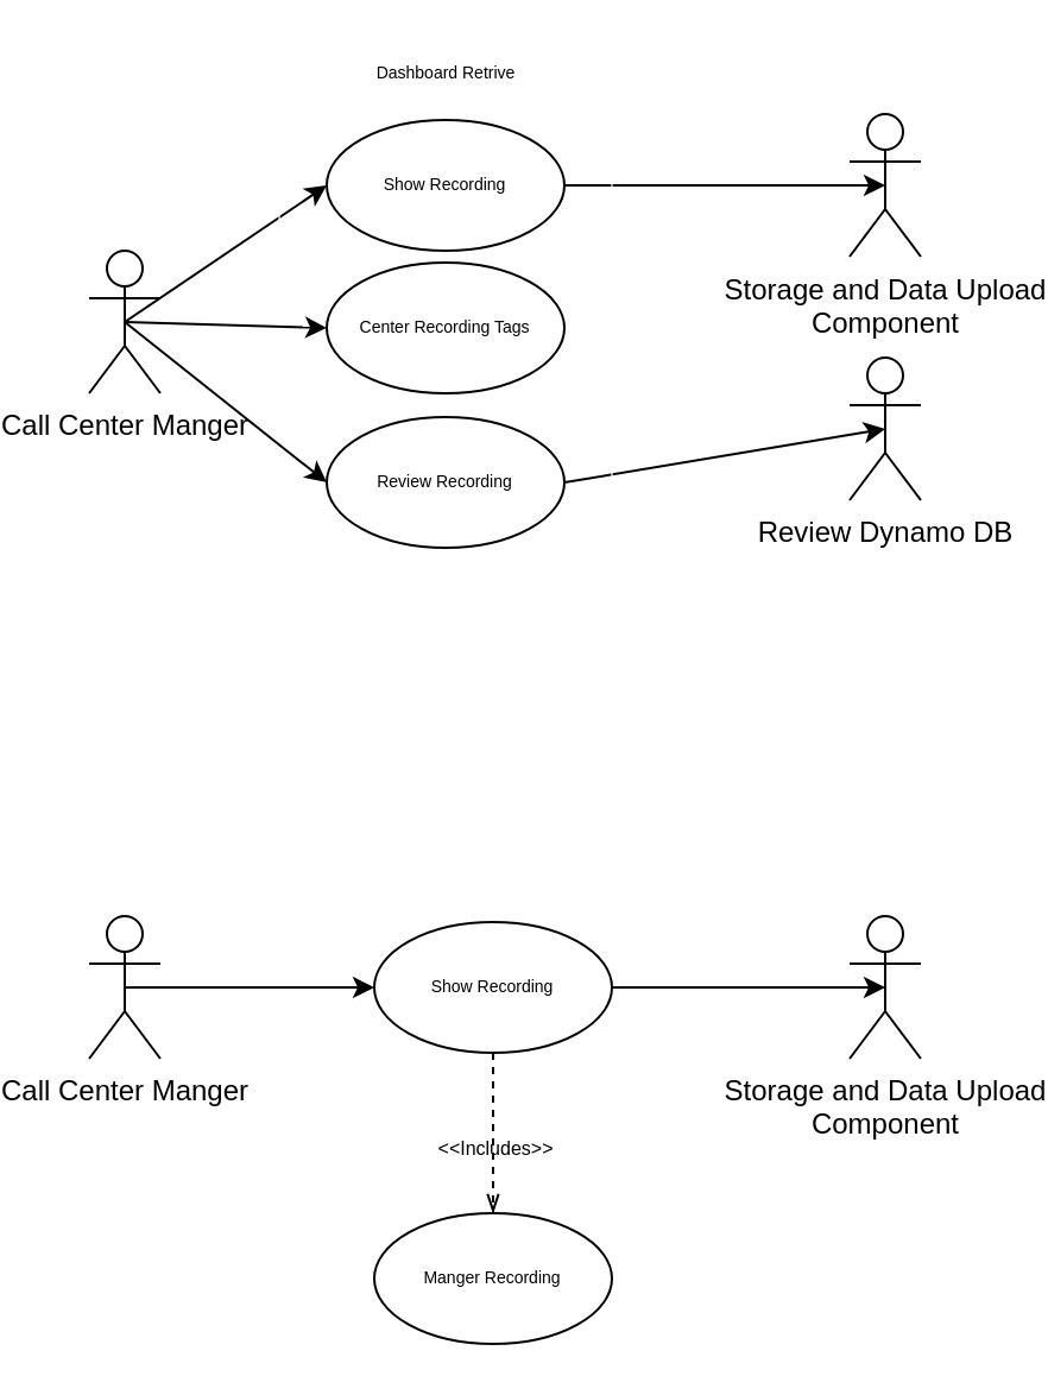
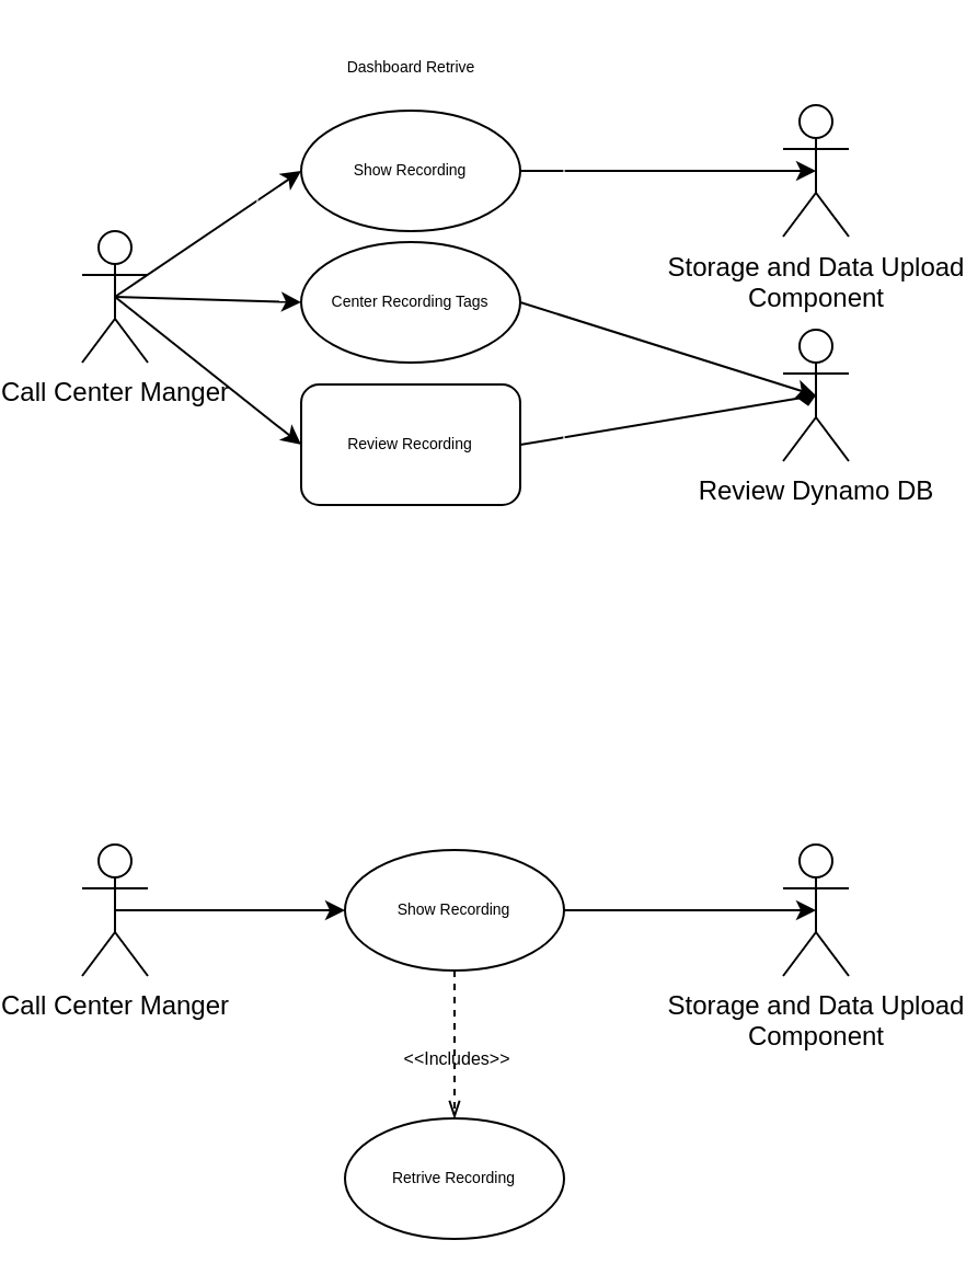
+ <mxCell id="13" style="edgeStyle=none;html=1;exitX=1;exitY=0.5;exitDx=0;exitDy=0;entryX=0.5;entryY=0.5;entryDx=0;entryDy=0;entryPerimeter=0;" edge="1" parent="1" source="14" target="12"><mxGeometry relative="1" as="geometry" /></mxCell>
- <mxCell id="5" style="edgeStyle=none;html=1;exitX=1;exitY=0.5;exitDx=0;exitDy=0;entryX=0.5;entryY=0.5;entryDx=0;entryDy=0;entryPerimeter=0;" edge="1" parent="1" source="6" target="12"><mxGeometry relative="1" as="geometry" /></mxCell>
+ <mxCell id="5" style="edgeStyle=none;html=1;exitX=1;exitY=0.5;exitDx=0;exitDy=0;entryX=0.5;entryY=0.5;entryDx=0;entryDy=0;entryPerimeter=0;endArrow=diamond;" edge="1" parent="1" source="6" target="12"><mxGeometry relative="1" as="geometry" /></mxCell>
- <mxCell id="6" value="Review Recording" style="ellipse;fontSize=7;fillColor=none;" vertex="1" parent="1"><mxGeometry x="120" y="175" width="100" height="55" as="geometry" /></mxCell>
+ <mxCell id="6" value="Review Recording" style="fontSize=7;fillColor=none;rounded=1;" vertex="1" parent="1"><mxGeometry x="120" y="175" width="100" height="55" as="geometry" /></mxCell>
- <mxCell id="22" value="Manger Recording" style="ellipse;fontSize=7;fillColor=none;" vertex="1" parent="1"><mxGeometry x="140" y="510" width="100" height="55" as="geometry" /></mxCell>
+ <mxCell id="22" value="Retrive Recording" style="ellipse;fontSize=7;fillColor=none;" vertex="1" parent="1"><mxGeometry x="140" y="510" width="100" height="55" as="geometry" /></mxCell>
